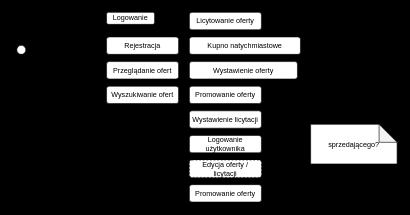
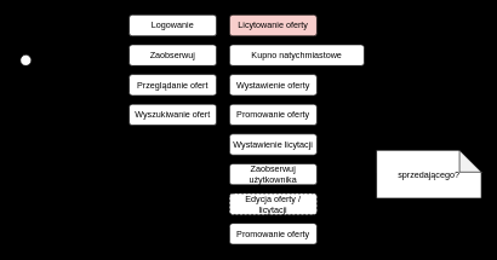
- <mxCell id="3" value="Logowanie" style="rounded=1;whiteSpace=wrap;html=1;" vertex="1" parent="1"><mxGeometry x="177" y="20" width="80" height="20" as="geometry" /></mxCell>
+ <mxCell id="3" value="Logowanie" style="rounded=1;whiteSpace=wrap;html=1;" vertex="1" parent="1"><mxGeometry x="177" y="20" width="120" height="29" as="geometry" /></mxCell>
- <mxCell id="7" value="Licytowanie oferty" style="rounded=1;whiteSpace=wrap;html=1;" vertex="1" parent="1"><mxGeometry x="315" y="20" width="120" height="29" as="geometry" /></mxCell>
+ <mxCell id="7" value="Licytowanie oferty" style="rounded=1;whiteSpace=wrap;html=1;fillColor=#f8cecc;" vertex="1" parent="1"><mxGeometry x="315" y="20" width="120" height="29" as="geometry" /></mxCell>
- <mxCell id="4" value="Rejestracja" style="rounded=1;whiteSpace=wrap;html=1;" vertex="1" parent="1"><mxGeometry x="177" y="61" width="120" height="29" as="geometry" /></mxCell>
+ <mxCell id="4" value="Zaobserwuj" style="rounded=1;whiteSpace=wrap;html=1;" vertex="1" parent="1"><mxGeometry x="177" y="61" width="120" height="29" as="geometry" /></mxCell>
- <mxCell id="9" value="Wystawienie oferty" style="rounded=1;whiteSpace=wrap;html=1;" vertex="1" parent="1"><mxGeometry x="315" y="102" width="180" height="29" as="geometry" /></mxCell>
+ <mxCell id="9" value="Wystawienie oferty" style="rounded=1;whiteSpace=wrap;html=1;" vertex="1" parent="1"><mxGeometry x="315" y="102" width="120" height="29" as="geometry" /></mxCell>
- <mxCell id="12" value="Logowanie użytkownika" style="rounded=1;whiteSpace=wrap;html=1;" vertex="1" parent="1"><mxGeometry x="315" y="225" width="120" height="29" as="geometry" /></mxCell>
+ <mxCell id="12" value="Zaobserwuj użytkownika" style="rounded=1;whiteSpace=wrap;html=1;" vertex="1" parent="1"><mxGeometry x="315" y="225" width="120" height="29" as="geometry" /></mxCell>
